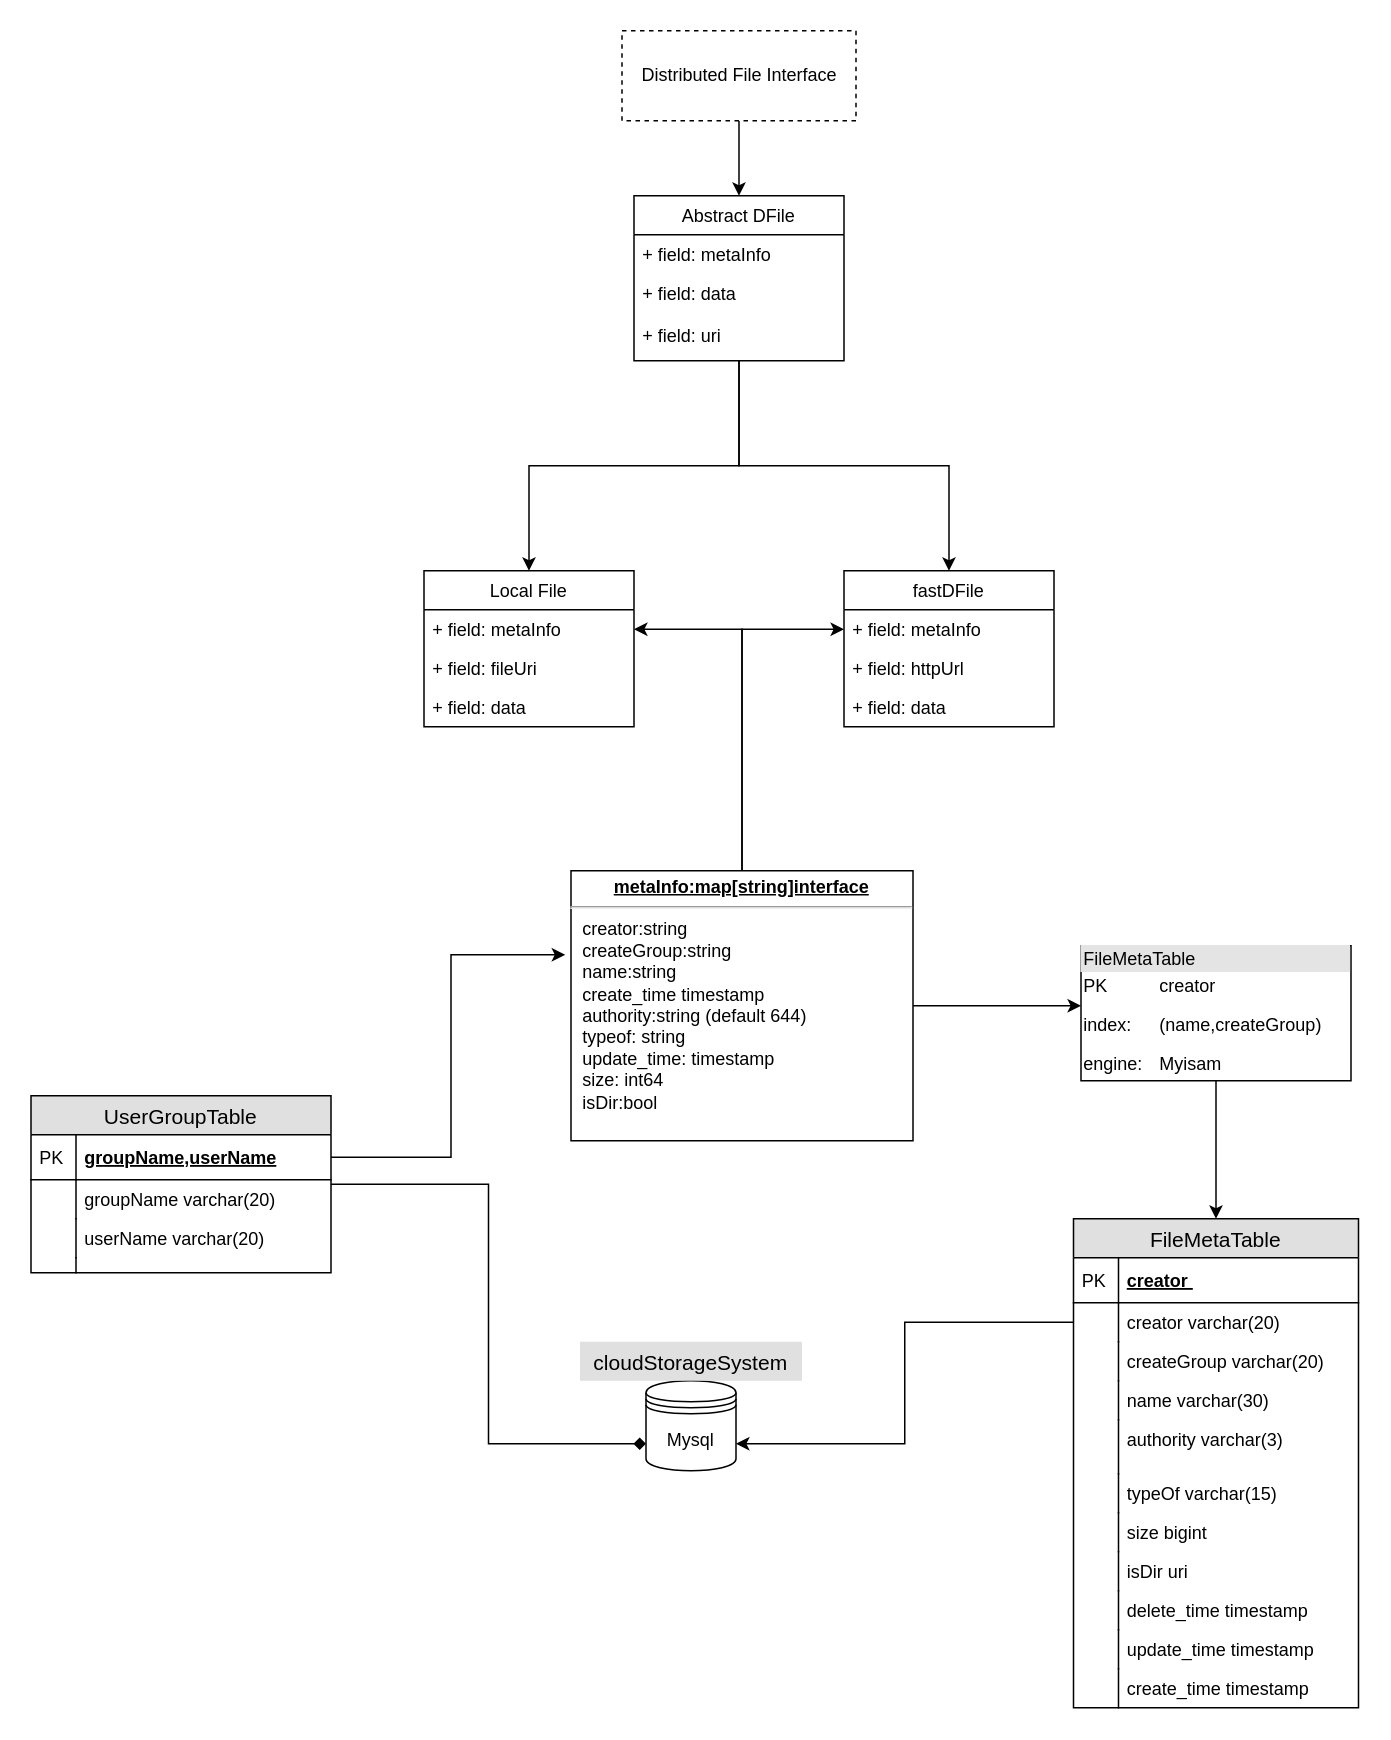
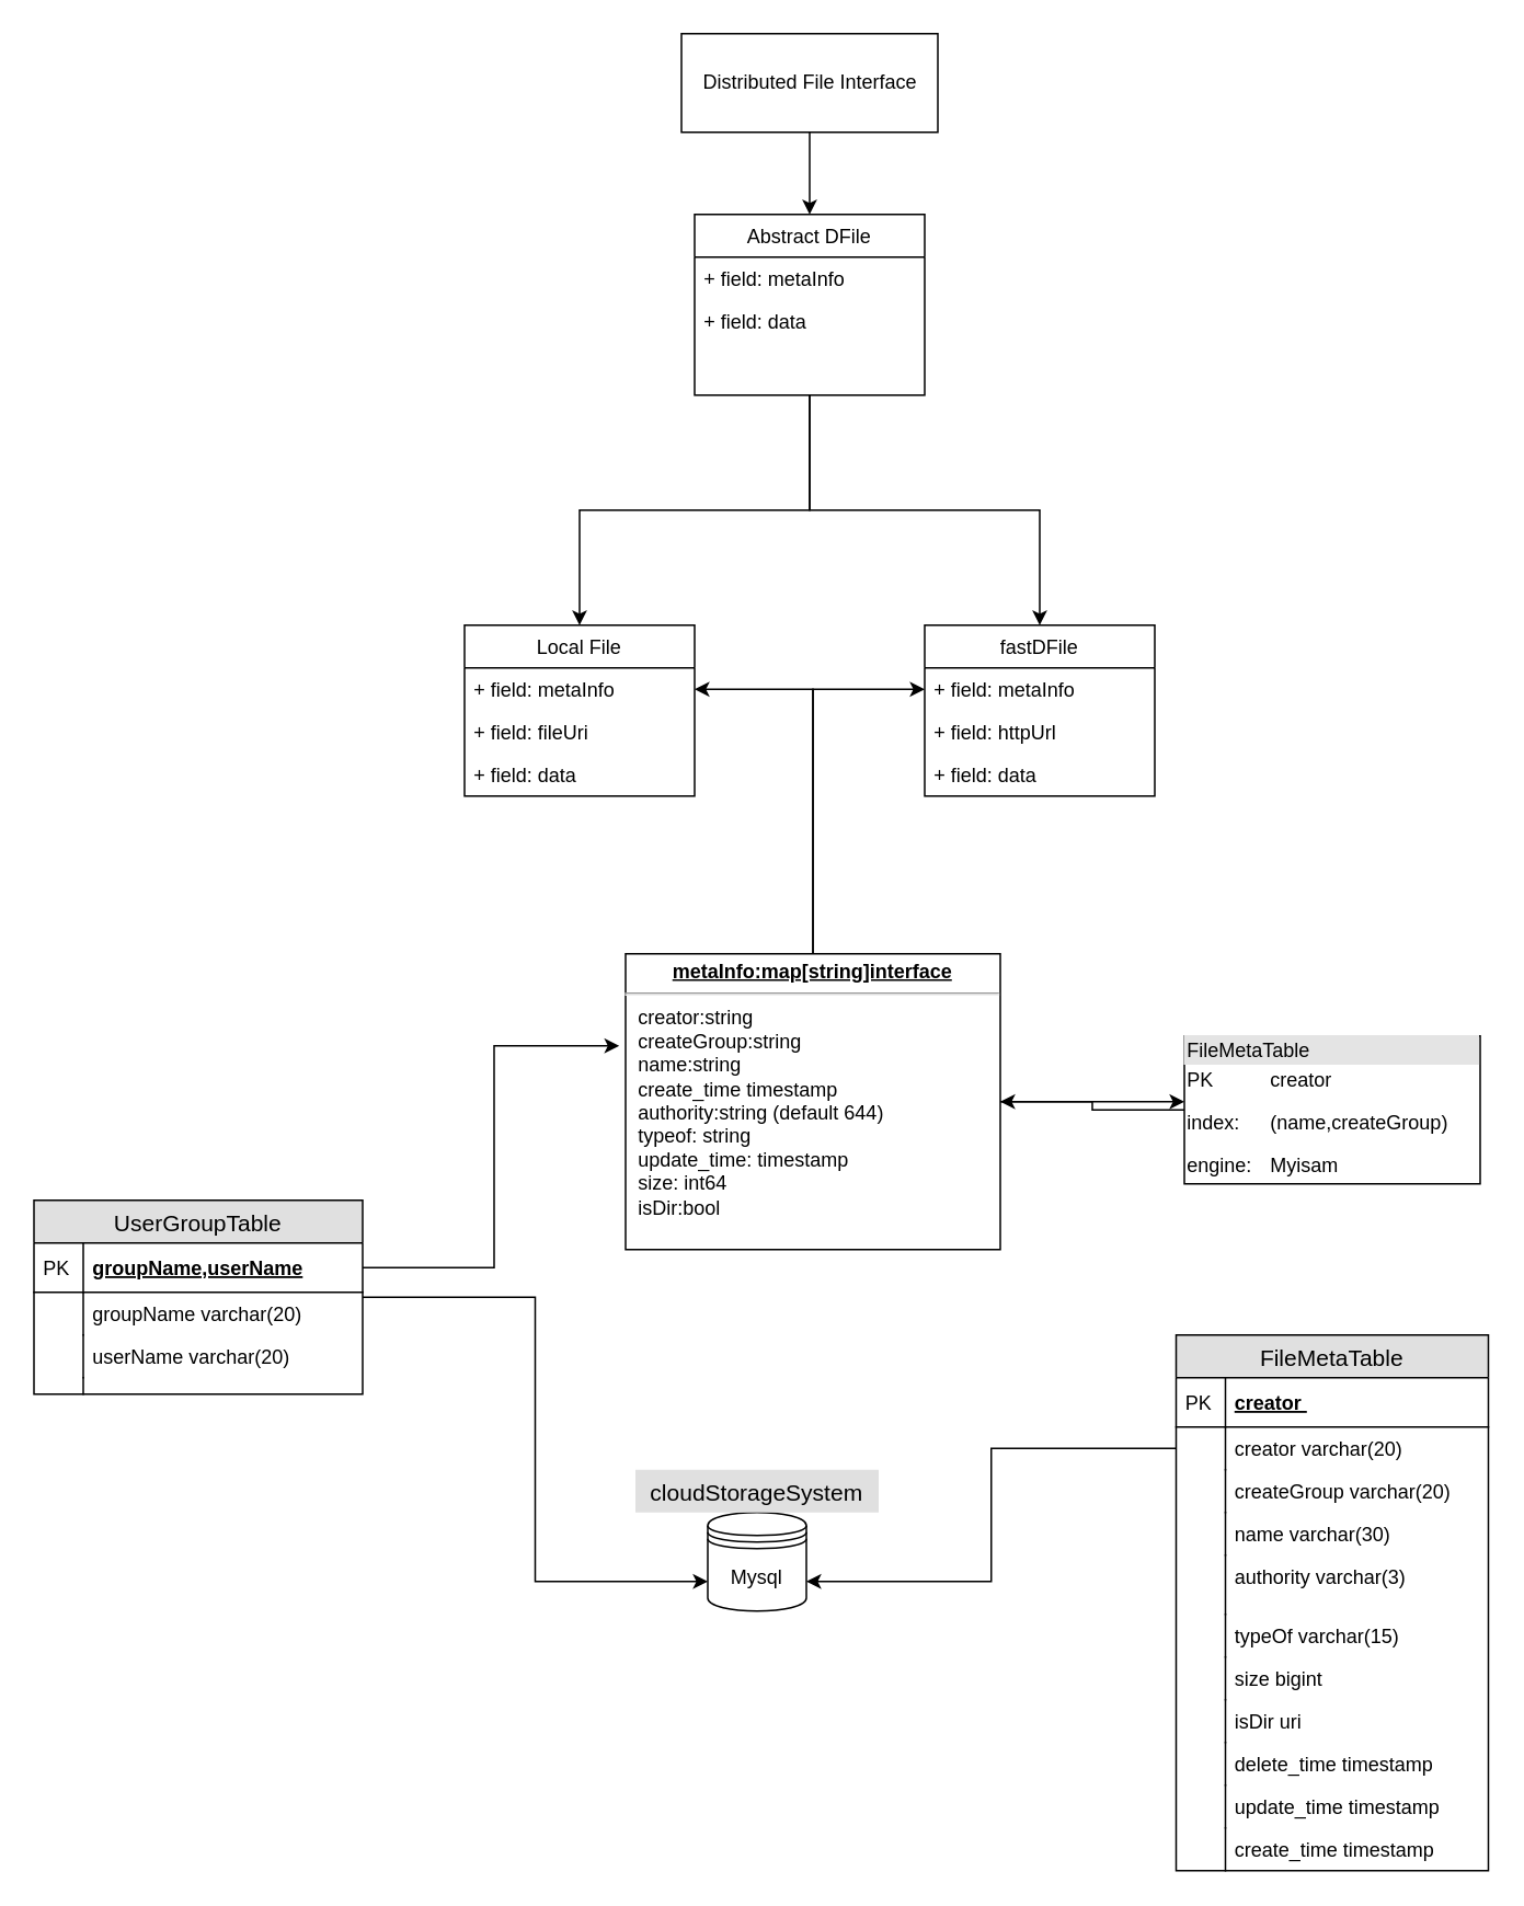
- <mxCell id="3" value="Distributed File Interface" style="html=1;dashed=1;" parent="1" vertex="1"><mxGeometry x="414" y="20" width="156" height="60" as="geometry" /></mxCell>
+ <mxCell id="3" value="Distributed File Interface" style="html=1;" parent="1" vertex="1"><mxGeometry x="414" y="20" width="156" height="60" as="geometry" /></mxCell>
- <mxCell id="21" value="+ field: uri" style="text;strokeColor=none;fillColor=none;align=left;verticalAlign=top;spacingLeft=4;spacingRight=4;overflow=hidden;rotatable=0;points=[[0,0.5],[1,0.5]];portConstraint=eastwest;" parent="1" vertex="1"><mxGeometry x="422" y="210" width="140" height="28" as="geometry" /></mxCell>
- <mxCell id="22" style="edgeStyle=orthogonalEdgeStyle;rounded=0;orthogonalLoop=1;jettySize=auto;html=1;entryX=0.5;entryY=0;entryDx=0;entryDy=0;" edge="1" parent="1" source="23" target="38"><mxGeometry relative="1" as="geometry" /></mxCell>
+ <mxCell id="22" style="edgeStyle=orthogonalEdgeStyle;rounded=0;orthogonalLoop=1;jettySize=auto;html=1;" edge="1" parent="1" source="23" target="20"><mxGeometry relative="1" as="geometry" /></mxCell>
- <mxCell id="26" style="edgeStyle=orthogonalEdgeStyle;rounded=0;orthogonalLoop=1;jettySize=auto;html=1;entryX=0;entryY=0.7;entryDx=0;entryDy=0;endArrow=diamond;" edge="1" parent="1" source="27" target="24"><mxGeometry relative="1" as="geometry" /></mxCell>
+ <mxCell id="26" style="edgeStyle=orthogonalEdgeStyle;rounded=0;orthogonalLoop=1;jettySize=auto;html=1;entryX=0;entryY=0.7;entryDx=0;entryDy=0;" edge="1" parent="1" source="27" target="24"><mxGeometry relative="1" as="geometry" /></mxCell>
